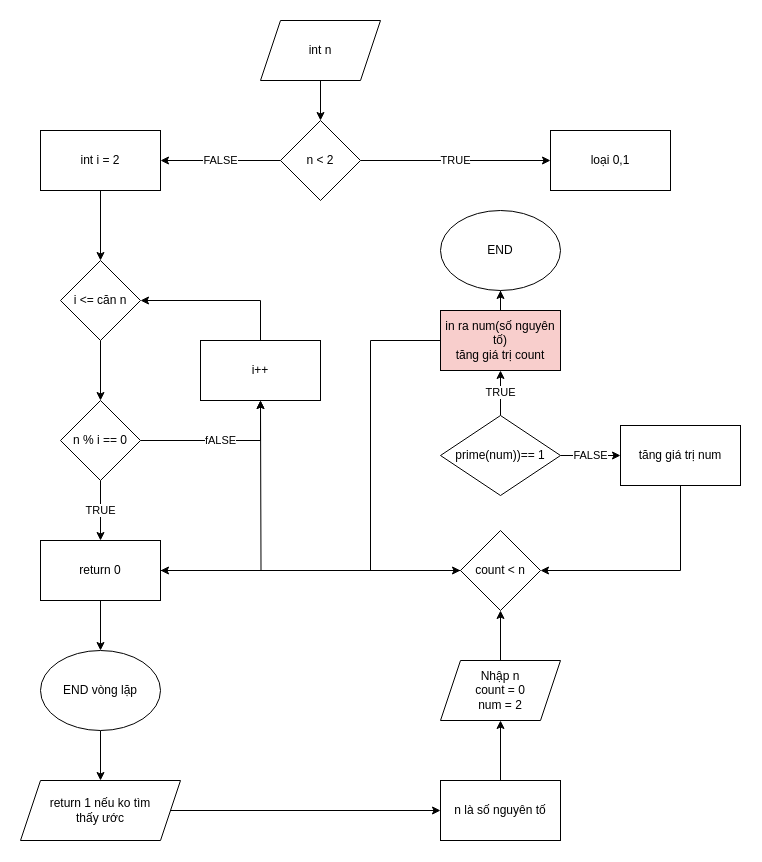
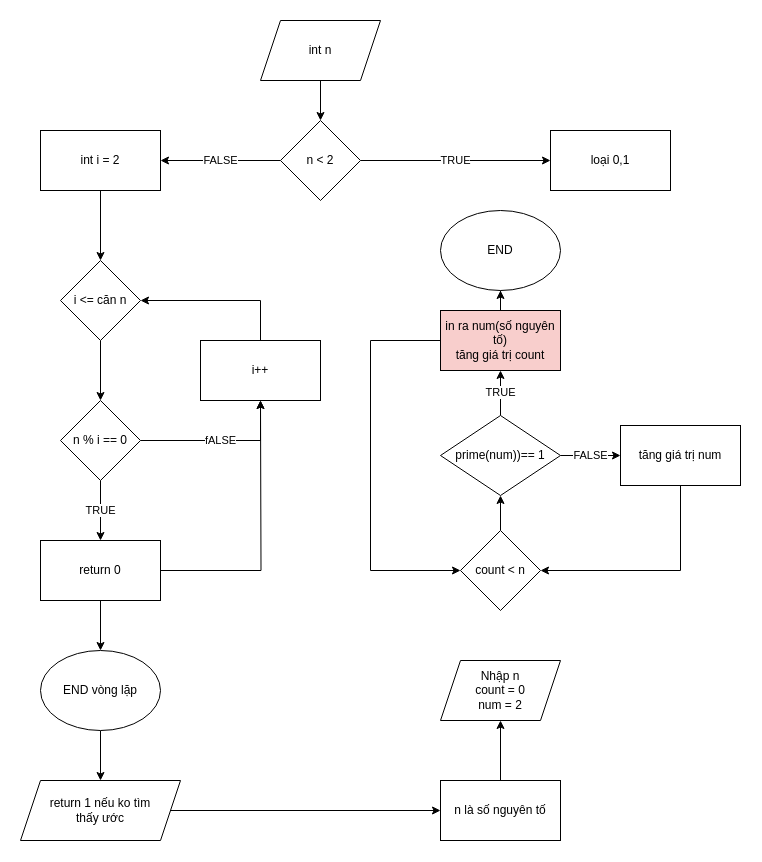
- <mxCell id="28" style="edgeStyle=orthogonalEdgeStyle;rounded=0;orthogonalLoop=1;jettySize=auto;html=1;" edge="1" parent="1" source="29" target="19"><mxGeometry relative="1" as="geometry" /></mxCell>
+ <mxCell id="28" style="edgeStyle=orthogonalEdgeStyle;rounded=0;orthogonalLoop=1;jettySize=auto;html=1;entryX=0.5;entryY=1;entryDx=0;entryDy=0;" edge="1" parent="1" source="29" target="32"><mxGeometry relative="1" as="geometry" /></mxCell>
- <mxCell id="26" style="edgeStyle=orthogonalEdgeStyle;rounded=0;orthogonalLoop=1;jettySize=auto;html=1;entryX=0.5;entryY=1;entryDx=0;entryDy=0;" edge="1" parent="1" source="27" target="29"><mxGeometry relative="1" as="geometry" /></mxCell>
